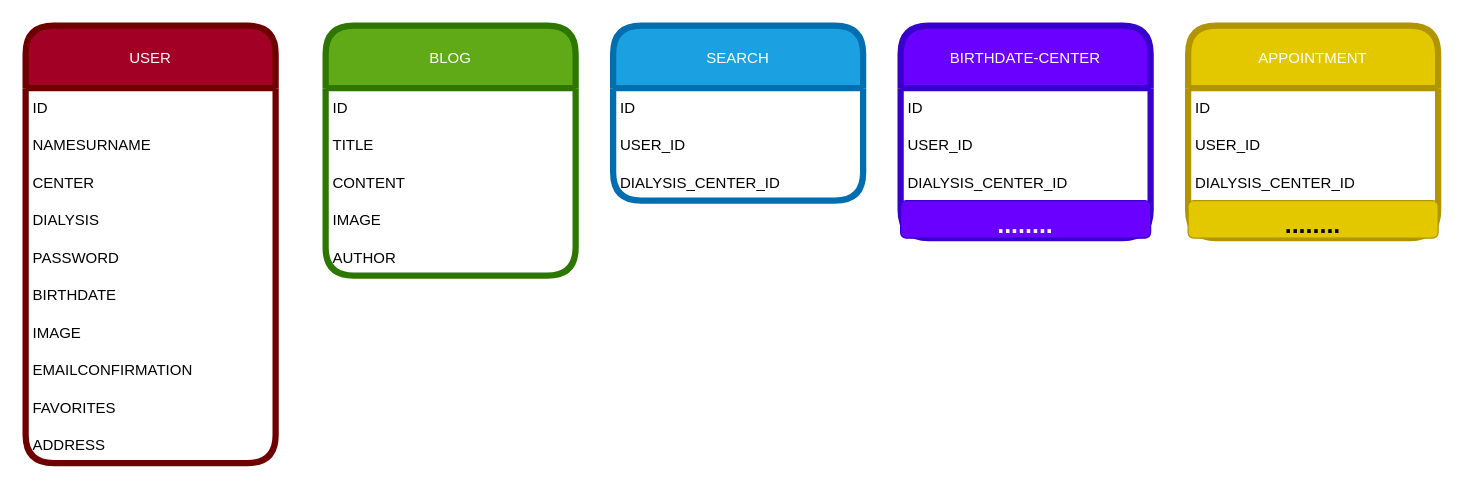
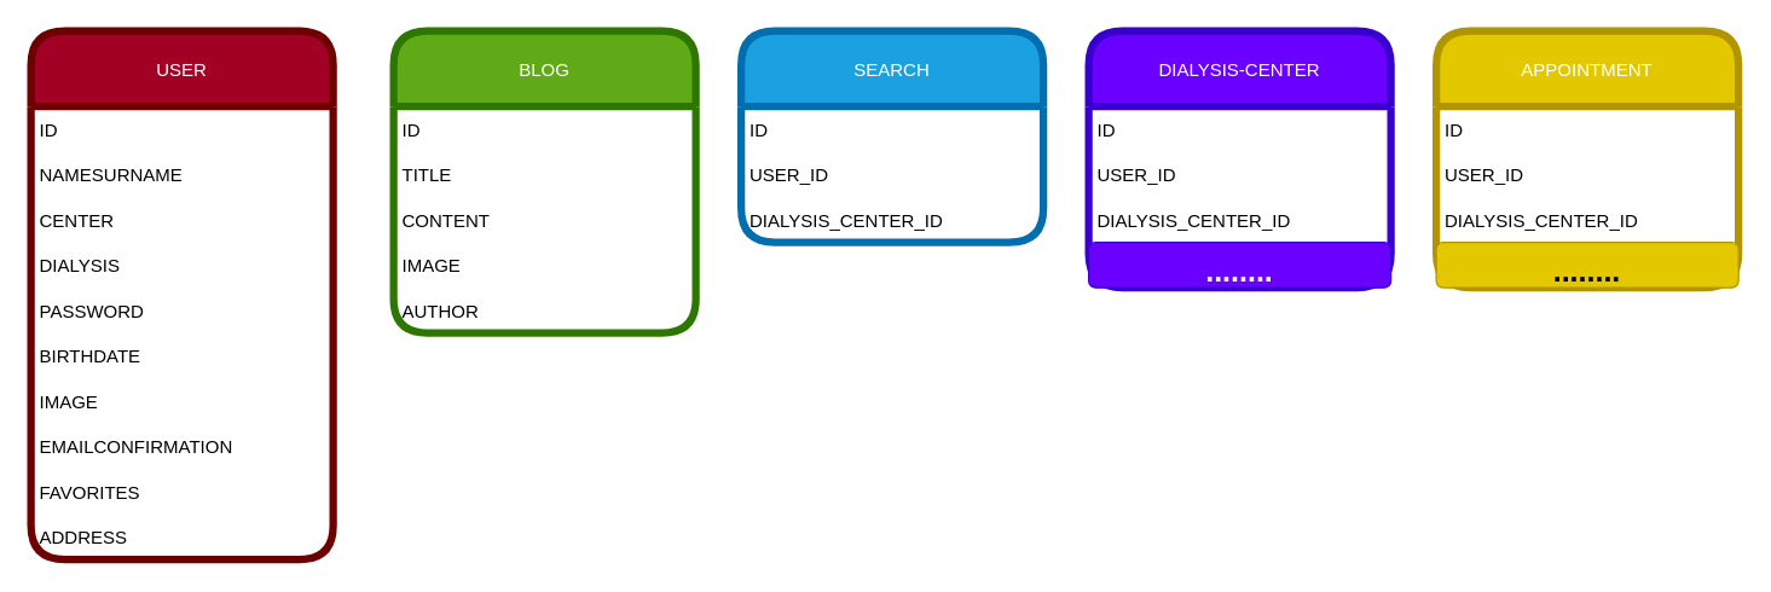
- <mxCell id="23" value="BIRTHDATE-CENTER" style="swimlane;fontStyle=0;childLayout=stackLayout;horizontal=1;startSize=50;horizontalStack=0;resizeParent=1;resizeParentMax=0;resizeLast=0;collapsible=1;marginBottom=0;fillColor=#6a00ff;fontColor=#ffffff;strokeColor=#3700CC;strokeWidth=5;rounded=1;" vertex="1" parent="1"><mxGeometry x="720" y="20" width="200" height="170" as="geometry"><mxRectangle x="100" y="80" width="70" height="30" as="alternateBounds" /></mxGeometry></mxCell>
+ <mxCell id="23" value="DIALYSIS-CENTER" style="swimlane;fontStyle=0;childLayout=stackLayout;horizontal=1;startSize=50;horizontalStack=0;resizeParent=1;resizeParentMax=0;resizeLast=0;collapsible=1;marginBottom=0;fillColor=#6a00ff;fontColor=#ffffff;strokeColor=#3700CC;strokeWidth=5;rounded=1;" vertex="1" parent="1"><mxGeometry x="720" y="20" width="200" height="170" as="geometry"><mxRectangle x="100" y="80" width="70" height="30" as="alternateBounds" /></mxGeometry></mxCell>
